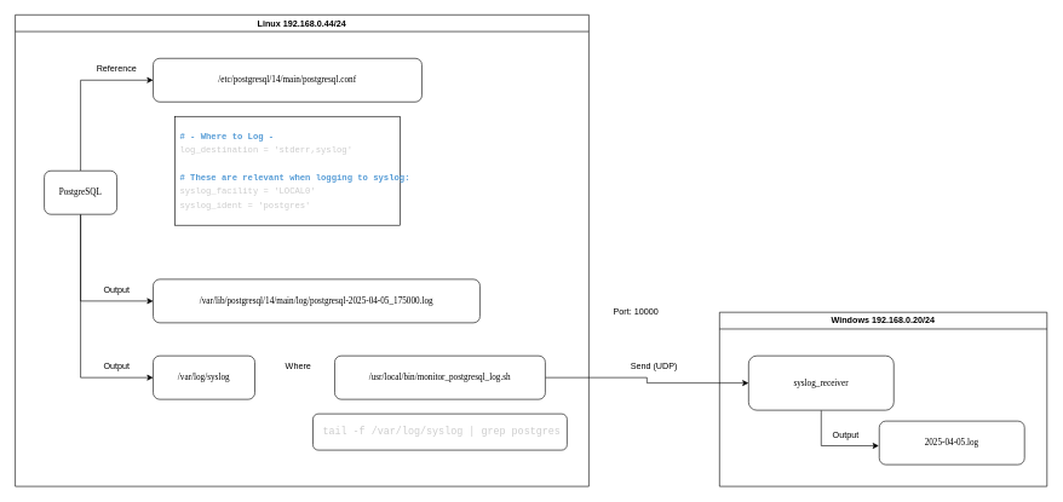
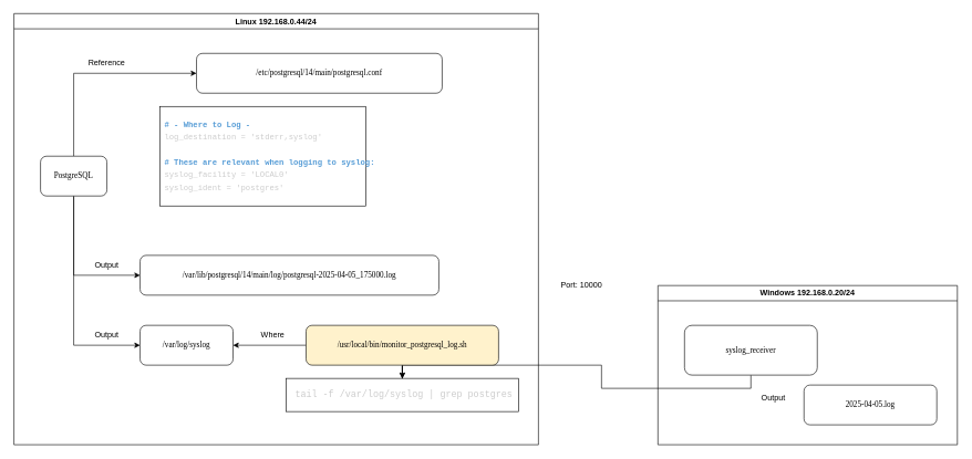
- <mxCell id="22" value="/etc/postgresql/14/main/postgresql.conf" style="rounded=1;whiteSpace=wrap;html=1;fontFamily=PlemolJP;" parent="1" vertex="1"><mxGeometry x="210" y="80" width="370" height="60" as="geometry" /></mxCell>
+ <mxCell id="22" value="/etc/postgresql/14/main/postgresql.conf" style="rounded=1;whiteSpace=wrap;html=1;fontFamily=PlemolJP;" parent="1" vertex="1"><mxGeometry x="295" y="80" width="370" height="60" as="geometry" /></mxCell>
- <mxCell id="24" value="Send (UDP)" style="text;html=1;align=center;verticalAlign=middle;whiteSpace=wrap;rounded=0;" parent="1" vertex="1"><mxGeometry x="850" y="490" width="100" height="30" as="geometry" /></mxCell>
+ <mxCell id="13" style="edgeStyle=orthogonalEdgeStyle;rounded=0;orthogonalLoop=1;jettySize=auto;html=1;entryX=1;entryY=0.5;entryDx=0;entryDy=0;" parent="1" source="15" target="16" edge="1"><mxGeometry relative="1" as="geometry" /></mxCell>
- <mxCell id="15" value="/usr/local/bin/monitor_postgresql_log.sh" style="rounded=1;whiteSpace=wrap;html=1;fontFamily=PlemolJP;" parent="1" vertex="1"><mxGeometry x="460" y="490" width="290" height="60" as="geometry" /></mxCell>
+ <mxCell id="15" value="/usr/local/bin/monitor_postgresql_log.sh" style="rounded=1;whiteSpace=wrap;html=1;fontFamily=PlemolJP;fillColor=#fff2cc;" parent="1" vertex="1"><mxGeometry x="460" y="490" width="290" height="60" as="geometry" /></mxCell>
- <mxCell id="14" style="edgeStyle=orthogonalEdgeStyle;rounded=0;orthogonalLoop=1;jettySize=auto;html=1;entryX=0;entryY=0.5;entryDx=0;entryDy=0;" parent="1" source="15" target="12" edge="1"><mxGeometry relative="1" as="geometry" /></mxCell>
+ <mxCell id="14" style="edgeStyle=orthogonalEdgeStyle;rounded=0;orthogonalLoop=1;jettySize=auto;html=1;" parent="1" source="15" target="7" edge="1"><mxGeometry relative="1" as="geometry" /></mxCell>
- <mxCell id="7" value="&lt;div style=&quot;color: rgb(204, 204, 204); font-family: PlemolJP, Consolas, &amp;quot;Courier New&amp;quot;, monospace; font-size: 14px; line-height: 19px; white-space: pre;&quot;&gt;&lt;div style=&quot;line-height: 19px;&quot;&gt;&lt;div style=&quot;line-height: 19px;&quot;&gt;&lt;div style=&quot;line-height: 19px;&quot;&gt;tail -f /var/log/syslog | grep postgres&lt;/div&gt;&lt;/div&gt;&lt;/div&gt;&lt;/div&gt;" style="whiteSpace=wrap;html=1;align=center;labelBackgroundColor=none;spacingLeft=5;rounded=1;" parent="5" vertex="1"><mxGeometry x="410" y="550" width="350" height="50" as="geometry" /></mxCell>
+ <mxCell id="7" value="&lt;div style=&quot;color: rgb(204, 204, 204); font-family: PlemolJP, Consolas, &amp;quot;Courier New&amp;quot;, monospace; font-size: 14px; line-height: 19px; white-space: pre;&quot;&gt;&lt;div style=&quot;line-height: 19px;&quot;&gt;&lt;div style=&quot;line-height: 19px;&quot;&gt;&lt;div style=&quot;line-height: 19px;&quot;&gt;tail -f /var/log/syslog | grep postgres&lt;/div&gt;&lt;/div&gt;&lt;/div&gt;&lt;/div&gt;" style="rounded=0;whiteSpace=wrap;html=1;align=center;labelBackgroundColor=none;spacingLeft=5;" parent="5" vertex="1"><mxGeometry x="410" y="550" width="350" height="50" as="geometry" /></mxCell>
- <mxCell id="11" style="edgeStyle=orthogonalEdgeStyle;rounded=0;orthogonalLoop=1;jettySize=auto;html=1;exitX=0.5;exitY=1;exitDx=0;exitDy=0;entryX=-0.003;entryY=0.567;entryDx=0;entryDy=0;entryPerimeter=0;" parent="1" source="12" target="3" edge="1"><mxGeometry relative="1" as="geometry"><mxPoint x="1170" y="610" as="targetPoint" /></mxGeometry></mxCell>
+ <mxCell id="11" style="edgeStyle=orthogonalEdgeStyle;rounded=0;orthogonalLoop=1;jettySize=auto;html=1;exitX=0.5;exitY=1;exitDx=0;exitDy=0;" parent="1" source="12" target="7" edge="1"><mxGeometry relative="1" as="geometry"><mxPoint x="1170" y="610" as="targetPoint" /></mxGeometry></mxCell>
